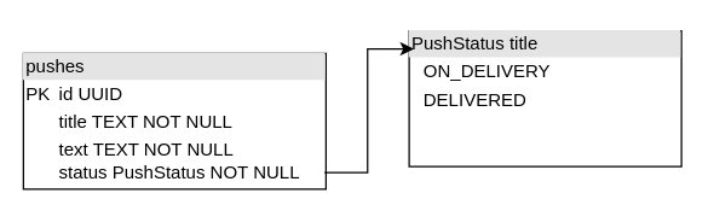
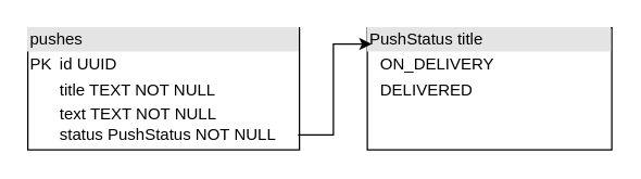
- <mxCell id="2" value="&lt;div style=&quot;box-sizing: border-box; width: 100%; background: rgb(228, 228, 228); padding: 2px;&quot;&gt;pushes&lt;/div&gt;&lt;table style=&quot;width:100%;font-size:1em;&quot; cellpadding=&quot;2&quot; cellspacing=&quot;0&quot;&gt;&lt;tbody&gt;&lt;tr&gt;&lt;td&gt;PK&lt;/td&gt;&lt;td&gt;id UUID&lt;/td&gt;&lt;/tr&gt;&lt;tr&gt;&lt;td&gt;&lt;br&gt;&lt;/td&gt;&lt;td&gt;title TEXT NOT NULL&lt;/td&gt;&lt;/tr&gt;&lt;tr&gt;&lt;td&gt;&lt;/td&gt;&lt;td&gt;text TEXT NOT NULL&lt;br&gt;status PushStatus NOT NULL&lt;/td&gt;&lt;/tr&gt;&lt;/tbody&gt;&lt;/table&gt;" style="verticalAlign=top;align=left;overflow=fill;html=1;whiteSpace=wrap;" vertex="1" parent="1"><mxGeometry x="15" y="35" width="200" height="90" as="geometry" /></mxCell>
+ <mxCell id="2" value="&lt;div style=&quot;box-sizing: border-box; width: 100%; background: rgb(228, 228, 228); padding: 2px;&quot;&gt;pushes&lt;/div&gt;&lt;table style=&quot;width:100%;font-size:1em;&quot; cellpadding=&quot;2&quot; cellspacing=&quot;0&quot;&gt;&lt;tbody&gt;&lt;tr&gt;&lt;td&gt;PK&lt;/td&gt;&lt;td&gt;id UUID&lt;/td&gt;&lt;/tr&gt;&lt;tr&gt;&lt;td&gt;&lt;br&gt;&lt;/td&gt;&lt;td&gt;title TEXT NOT NULL&lt;/td&gt;&lt;/tr&gt;&lt;tr&gt;&lt;td&gt;&lt;/td&gt;&lt;td&gt;text TEXT NOT NULL&lt;br&gt;status PushStatus NOT NULL&lt;/td&gt;&lt;/tr&gt;&lt;/tbody&gt;&lt;/table&gt;" style="verticalAlign=top;align=left;overflow=fill;html=1;whiteSpace=wrap;" vertex="1" parent="1"><mxGeometry x="20" y="20" width="200" height="90" as="geometry" /></mxCell>
